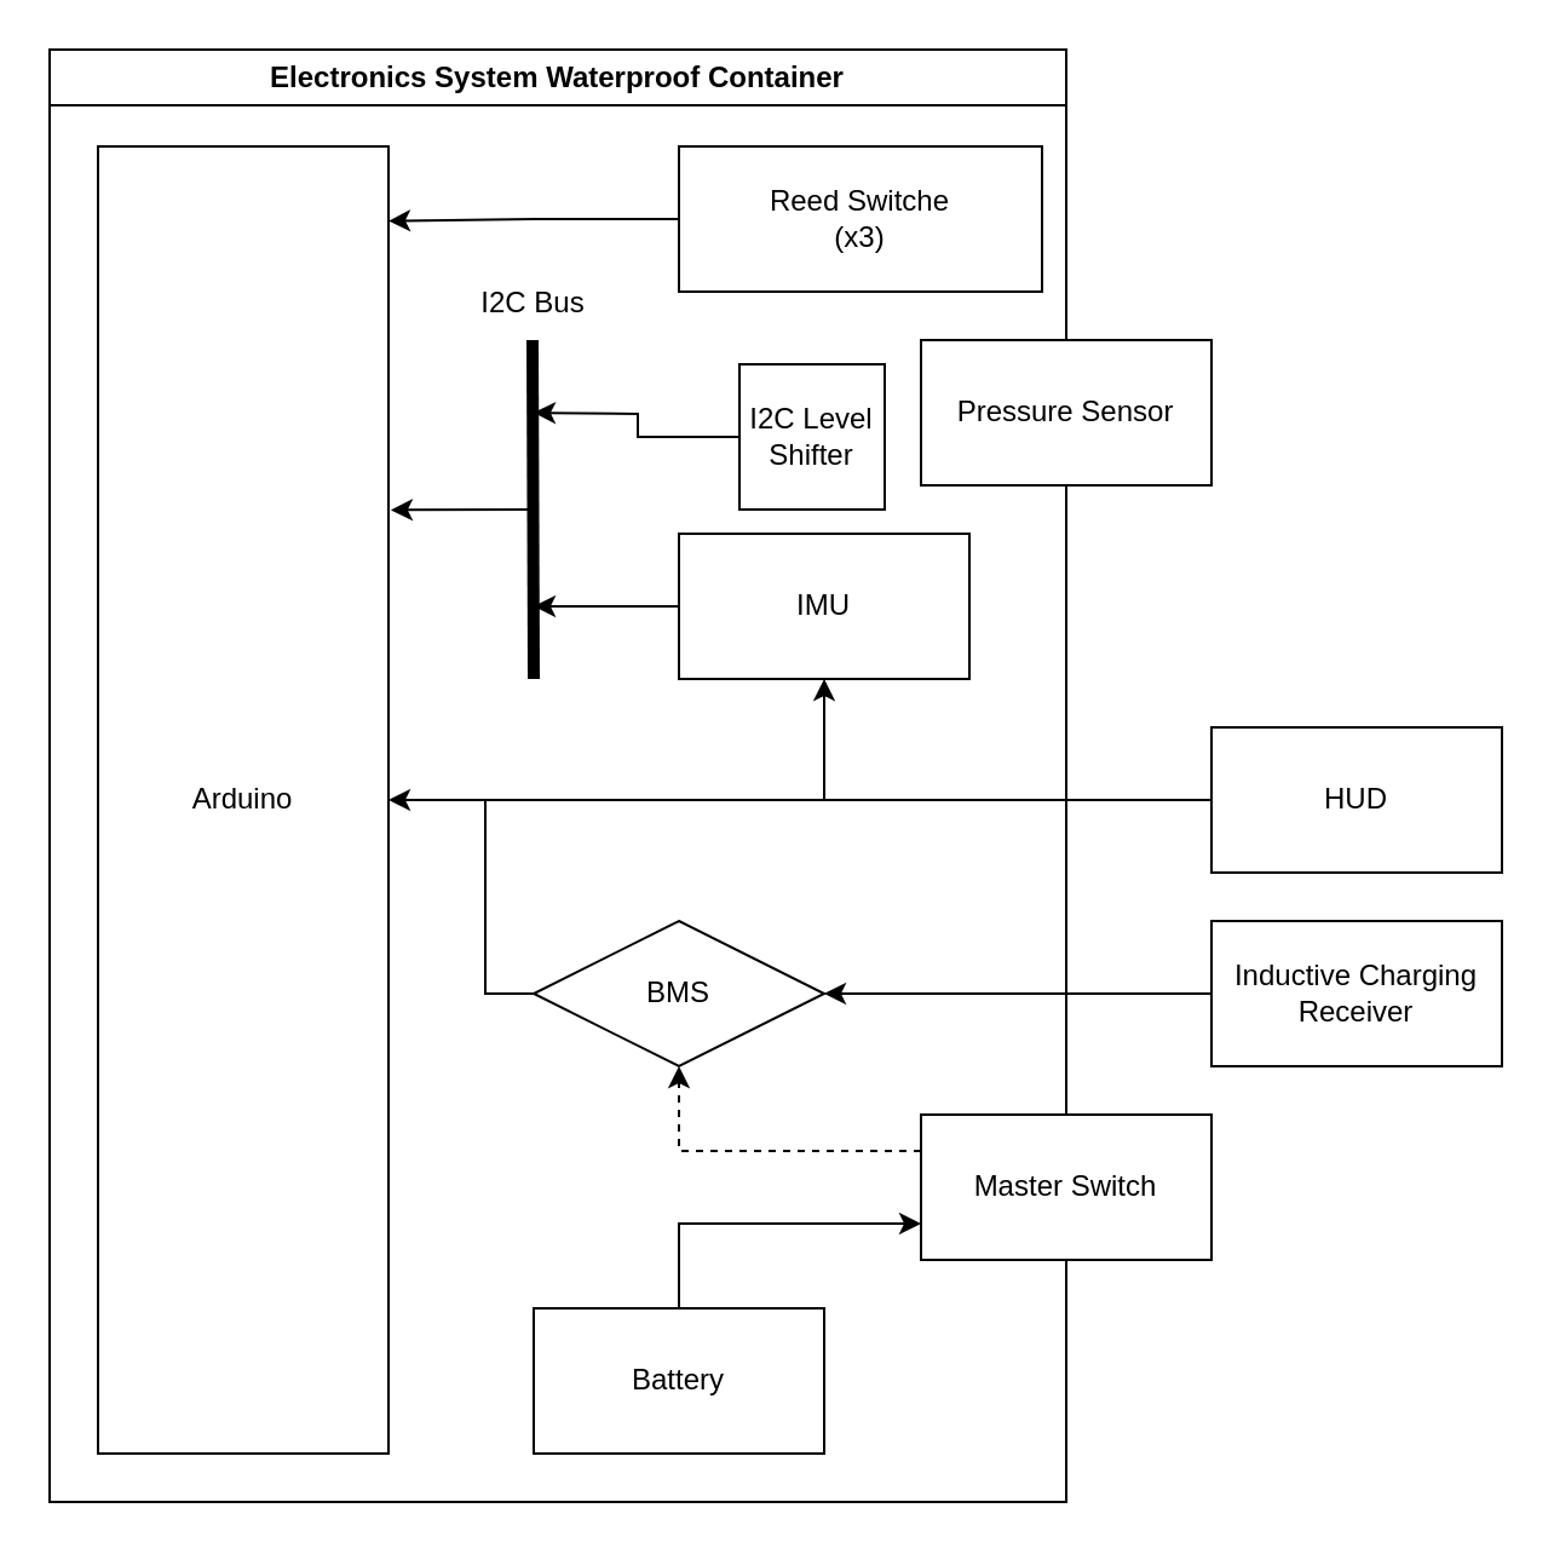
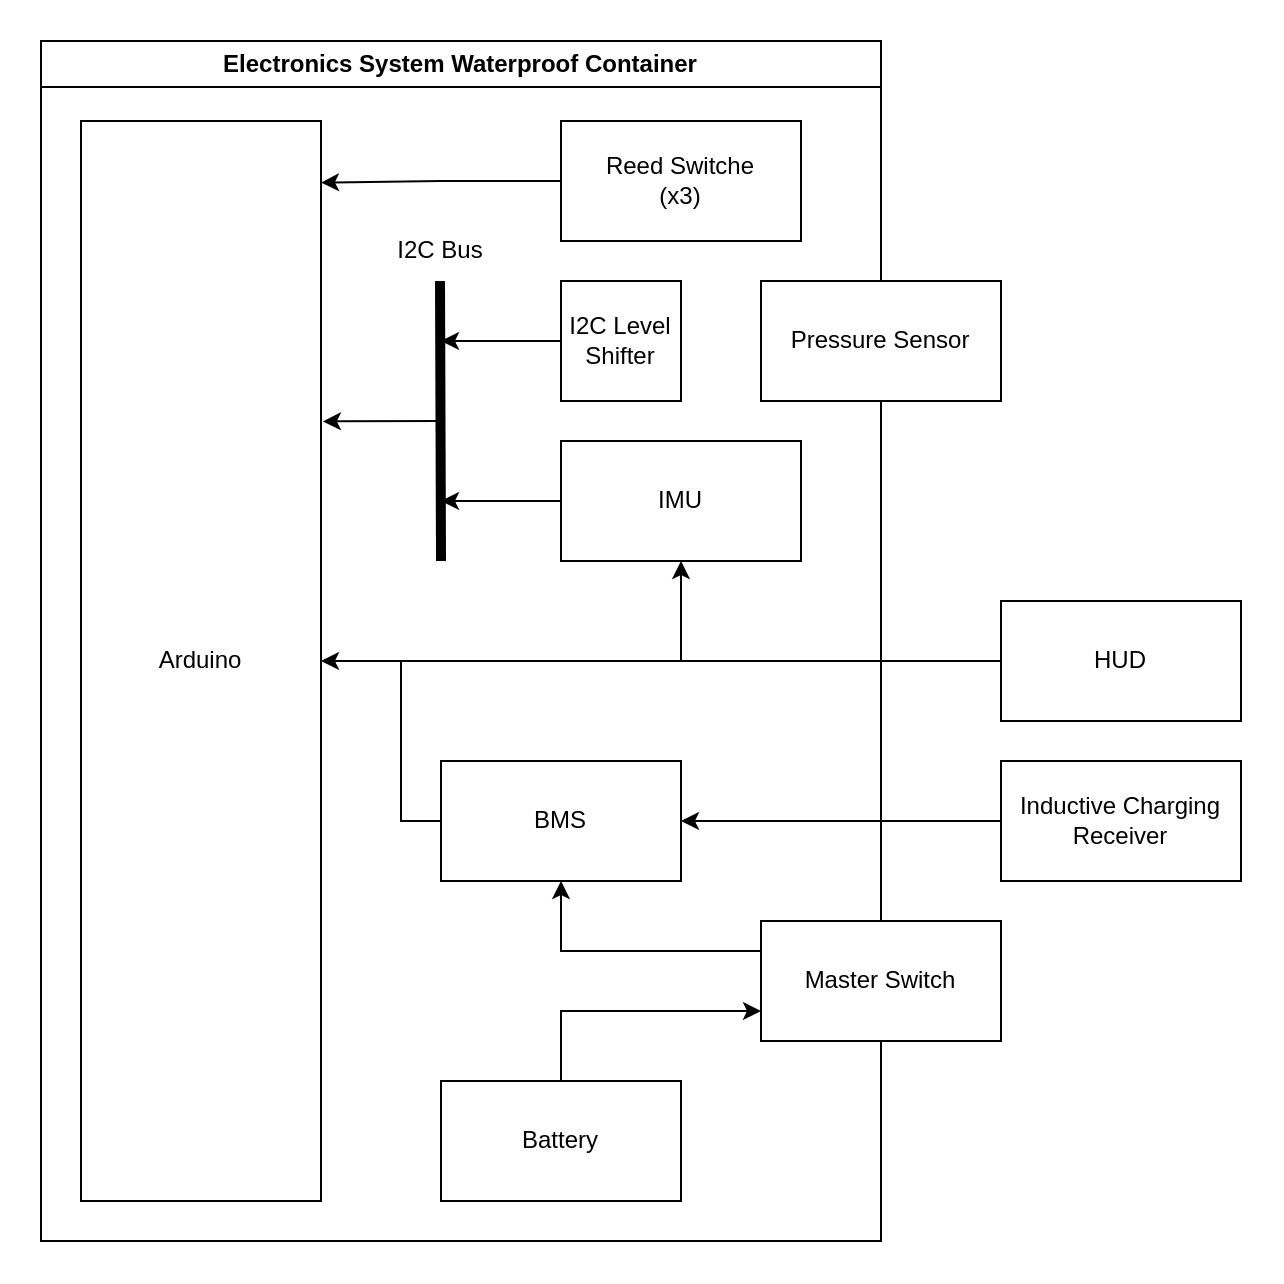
- <mxCell id="21" value="Reed&amp;nbsp;&lt;span style=&quot;background-color: transparent; color: light-dark(rgb(0, 0, 0), rgb(255, 255, 255));&quot;&gt;Switche&lt;/span&gt;&lt;div&gt;&lt;span style=&quot;background-color: transparent; color: light-dark(rgb(0, 0, 0), rgb(255, 255, 255));&quot;&gt;(x3)&lt;/span&gt;&lt;/div&gt;" style="rounded=0;whiteSpace=wrap;html=1;" vertex="1" parent="1"><mxGeometry x="280" y="60" width="150" height="60" as="geometry" /></mxCell>
+ <mxCell id="21" value="Reed&amp;nbsp;&lt;span style=&quot;background-color: transparent; color: light-dark(rgb(0, 0, 0), rgb(255, 255, 255));&quot;&gt;Switche&lt;/span&gt;&lt;div&gt;&lt;span style=&quot;background-color: transparent; color: light-dark(rgb(0, 0, 0), rgb(255, 255, 255));&quot;&gt;(x3)&lt;/span&gt;&lt;/div&gt;" style="rounded=0;whiteSpace=wrap;html=1;" vertex="1" parent="1"><mxGeometry x="280" y="60" width="120" height="60" as="geometry" /></mxCell>
- <mxCell id="6" value="I2C Level Shifter" style="rounded=0;whiteSpace=wrap;html=1;" vertex="1" parent="1"><mxGeometry x="305" y="150" width="60" height="60" as="geometry" /></mxCell>
+ <mxCell id="6" value="I2C Level Shifter" style="rounded=0;whiteSpace=wrap;html=1;" vertex="1" parent="1"><mxGeometry x="280" y="140" width="60" height="60" as="geometry" /></mxCell>
- <mxCell id="12" value="BMS" style="rhombus;whiteSpace=wrap;html=1;" vertex="1" parent="1"><mxGeometry x="220" y="380" width="120" height="60" as="geometry" /></mxCell>
+ <mxCell id="12" value="BMS" style="rounded=0;whiteSpace=wrap;html=1;" vertex="1" parent="1"><mxGeometry x="220" y="380" width="120" height="60" as="geometry" /></mxCell>
- <mxCell id="19" style="edgeStyle=orthogonalEdgeStyle;rounded=0;orthogonalLoop=1;jettySize=auto;html=1;exitX=0;exitY=0.25;exitDx=0;exitDy=0;entryX=0.5;entryY=1;entryDx=0;entryDy=0;dashed=1;" edge="1" parent="1" source="20" target="12"><mxGeometry relative="1" as="geometry" /></mxCell>
+ <mxCell id="19" style="edgeStyle=orthogonalEdgeStyle;rounded=0;orthogonalLoop=1;jettySize=auto;html=1;exitX=0;exitY=0.25;exitDx=0;exitDy=0;entryX=0.5;entryY=1;entryDx=0;entryDy=0;" edge="1" parent="1" source="20" target="12"><mxGeometry relative="1" as="geometry" /></mxCell>
